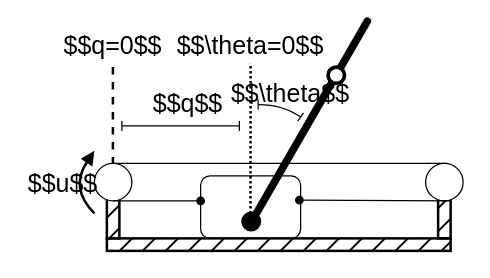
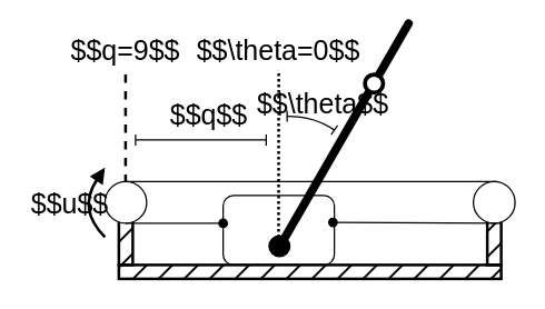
- <mxCell id="11" value="&lt;font&gt;$$q=0$$&lt;/font&gt;" style="text;html=1;strokeColor=none;fillColor=none;align=center;verticalAlign=middle;whiteSpace=wrap;rounded=0;fillStyle=auto;strokeWidth=1;fontSize=20;fontColor=#000000;" parent="1" vertex="1"><mxGeometry x="60" y="20" width="60" height="30" as="geometry" /></mxCell>
+ <mxCell id="11" value="&lt;font&gt;$$q=9$$&lt;/font&gt;" style="text;html=1;strokeColor=none;fillColor=none;align=center;verticalAlign=middle;whiteSpace=wrap;rounded=0;fillStyle=auto;strokeWidth=1;fontSize=20;fontColor=#000000;" parent="1" vertex="1"><mxGeometry x="60" y="20" width="60" height="30" as="geometry" /></mxCell>
